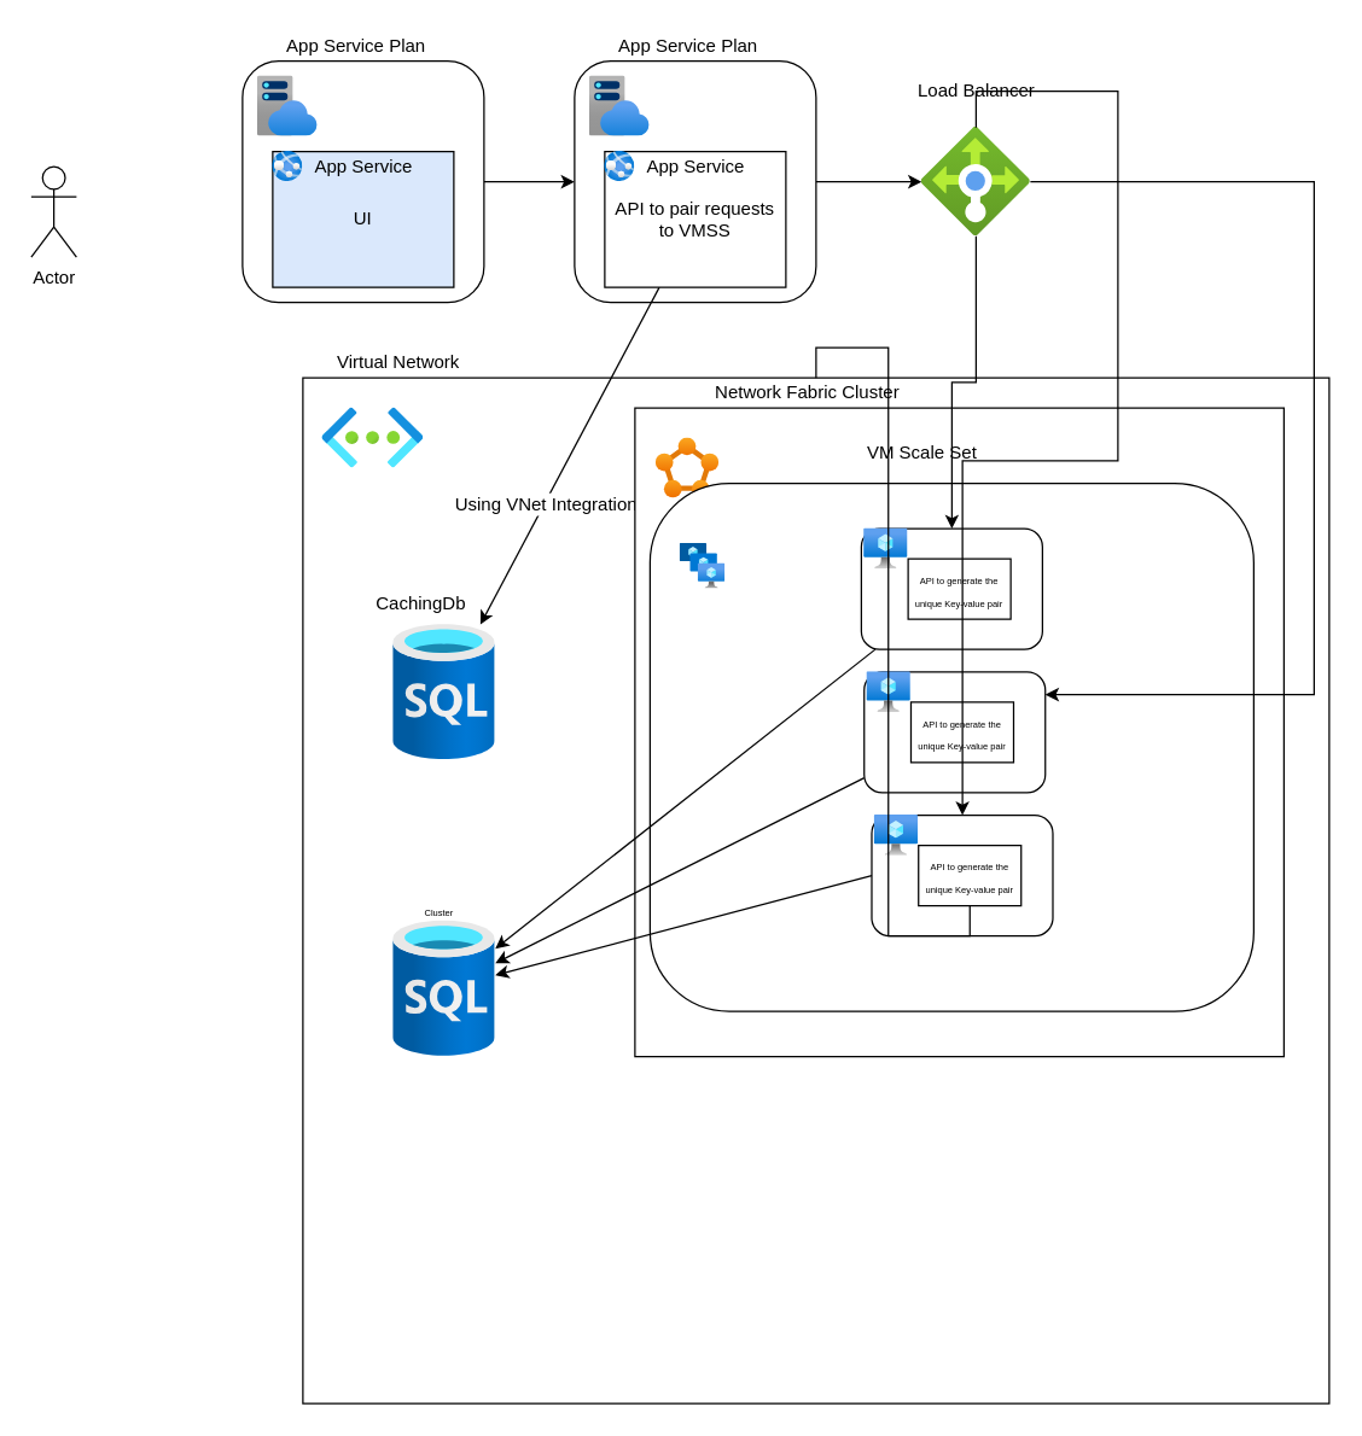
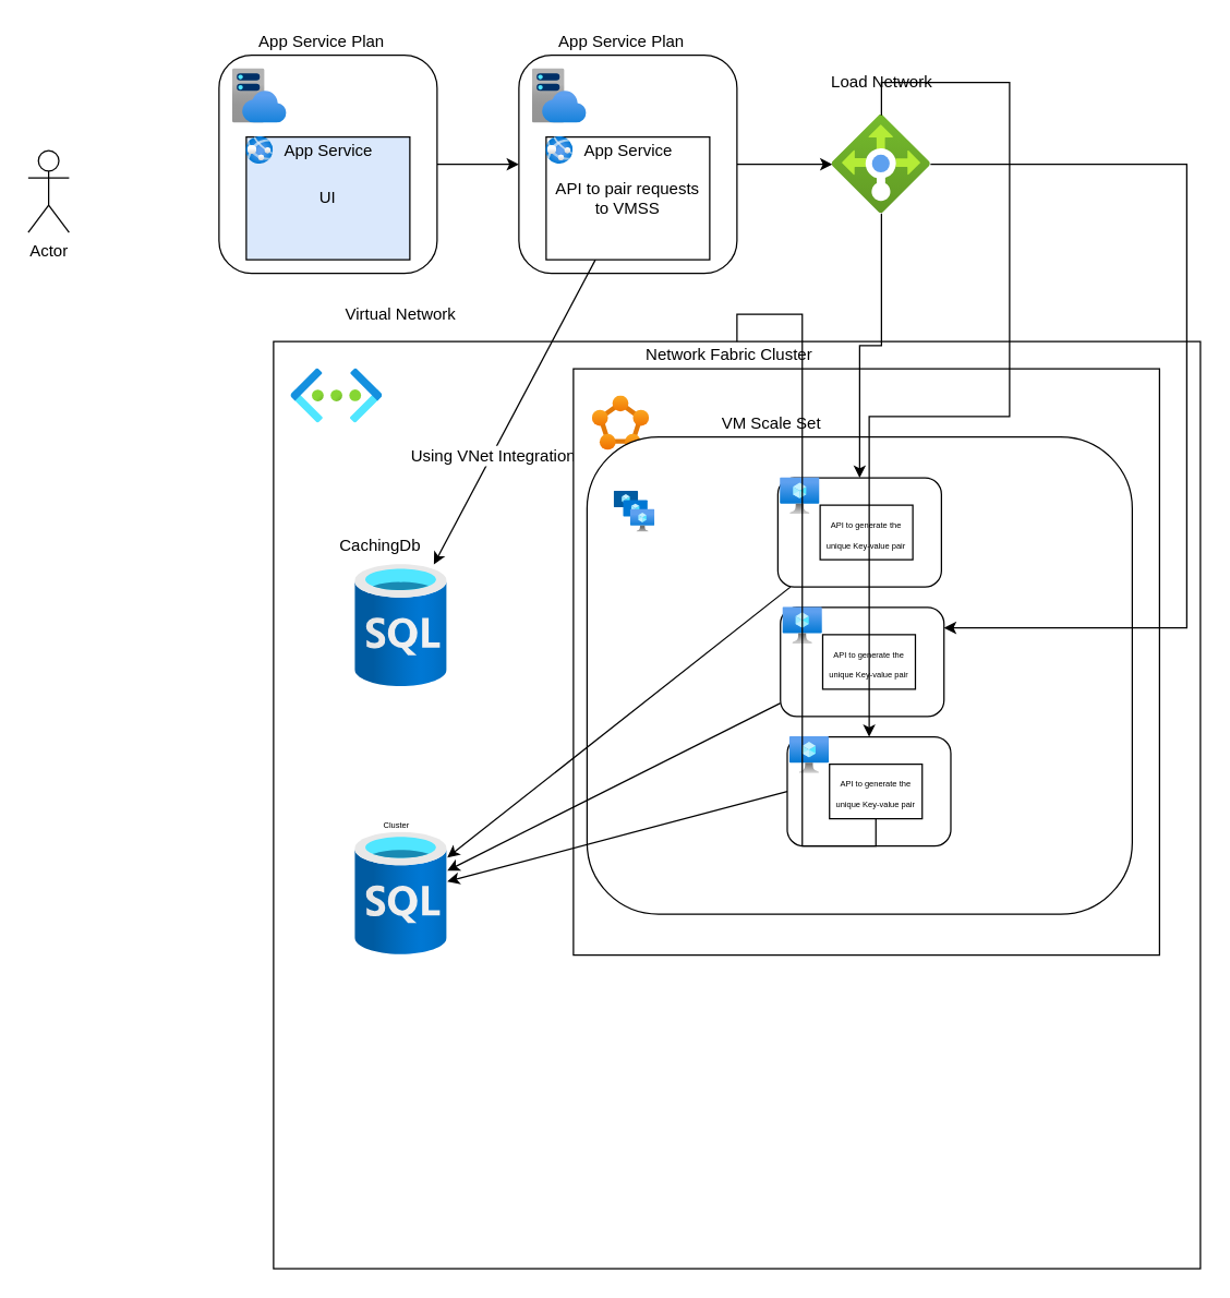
- <mxCell id="20" value="Load Balancer" style="text;html=1;align=center;verticalAlign=middle;resizable=0;points=[];autosize=1;strokeColor=none;fillColor=none;" parent="1" vertex="1"><mxGeometry x="601" y="50" width="90" height="20" as="geometry" /></mxCell>
+ <mxCell id="20" value="Load Network" style="text;html=1;align=center;verticalAlign=middle;resizable=0;points=[];autosize=1;strokeColor=none;fillColor=none;" parent="1" vertex="1"><mxGeometry x="601" y="50" width="90" height="20" as="geometry" /></mxCell>
- <mxCell id="46" value="Virtual Network" style="text;html=1;align=center;verticalAlign=middle;resizable=0;points=[];autosize=1;strokeColor=none;fillColor=none;fontSize=12;" parent="1" vertex="1"><mxGeometry x="213" y="230" width="100" height="20" as="geometry" /></mxCell>
+ <mxCell id="46" value="Virtual Network" style="text;html=1;align=center;verticalAlign=middle;resizable=0;points=[];autosize=1;strokeColor=none;fillColor=none;fontSize=12;" parent="1" vertex="1"><mxGeometry x="243" y="220" width="100" height="20" as="geometry" /></mxCell>
- <mxCell id="27" value="VM Scale Set" style="text;html=1;align=center;verticalAlign=middle;resizable=0;points=[];autosize=1;strokeColor=none;fillColor=none;" parent="1" vertex="1"><mxGeometry x="565" y="290" width="90" height="20" as="geometry" /></mxCell>
+ <mxCell id="27" value="VM Scale Set" style="text;html=1;align=center;verticalAlign=middle;resizable=0;points=[];autosize=1;strokeColor=none;fillColor=none;" parent="1" vertex="1"><mxGeometry x="520" y="300" width="90" height="20" as="geometry" /></mxCell>
